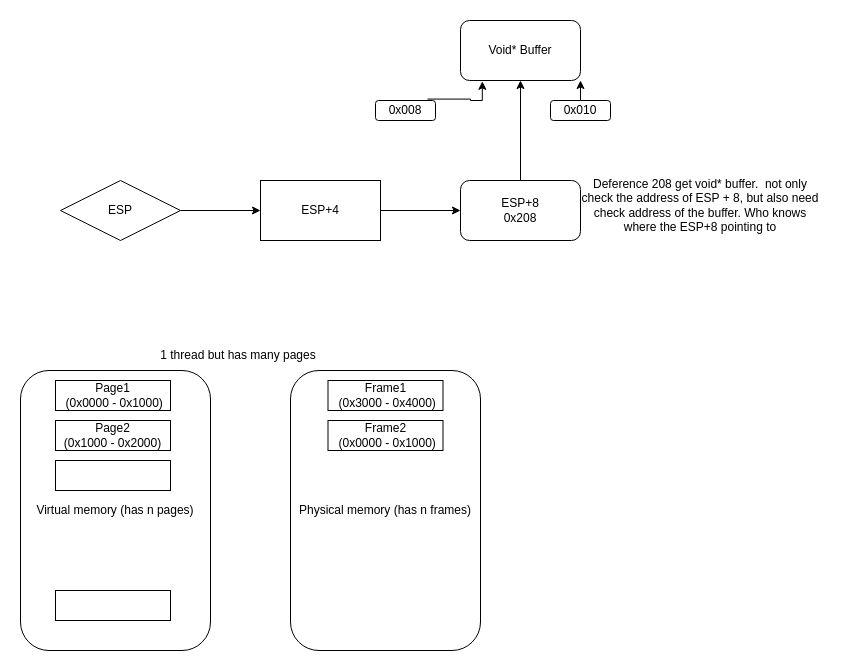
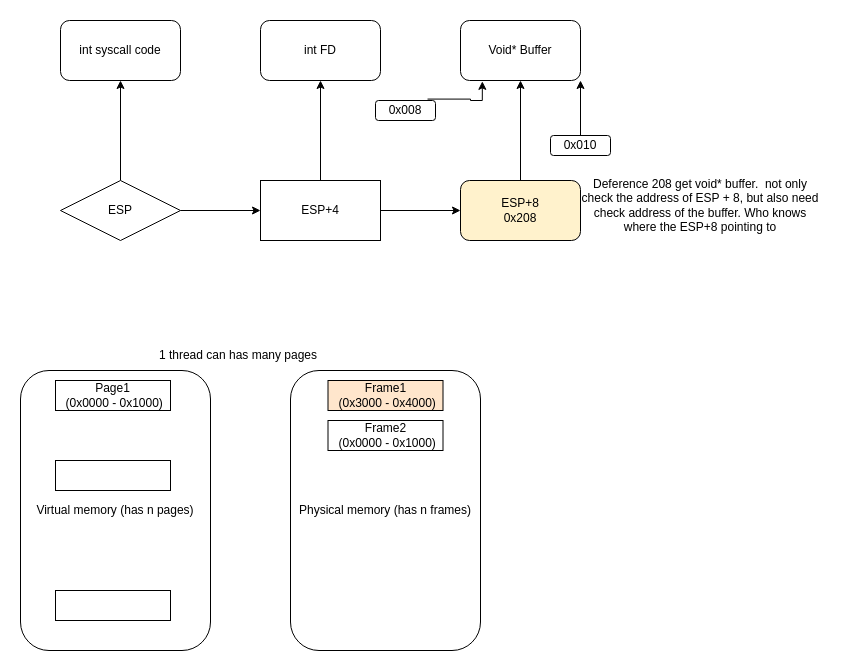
+ <mxCell id="5" value="int syscall code" style="whiteSpace=wrap;html=1;rounded=1;" vertex="1" parent="1"><mxGeometry x="60" y="20" width="120" height="60" as="geometry" /></mxCell>
+ <mxCell id="11" value="int FD" style="rounded=1;whiteSpace=wrap;html=1;" vertex="1" parent="1"><mxGeometry x="260" y="20" width="120" height="60" as="geometry" /></mxCell>
- <mxCell id="16" value="0x010" style="rounded=1;whiteSpace=wrap;html=1;" vertex="1" parent="1"><mxGeometry x="550" y="100" width="60" height="20" as="geometry" /></mxCell>
+ <mxCell id="16" value="0x010" style="rounded=1;whiteSpace=wrap;html=1;" vertex="1" parent="1"><mxGeometry x="550" y="135" width="60" height="20" as="geometry" /></mxCell>
+ <mxCell id="2" value="" style="edgeStyle=orthogonalEdgeStyle;rounded=0;orthogonalLoop=1;jettySize=auto;html=1;" edge="1" parent="1" source="4" target="5"><mxGeometry relative="1" as="geometry" /></mxCell>
+ <mxCell id="7" value="" style="edgeStyle=orthogonalEdgeStyle;rounded=0;orthogonalLoop=1;jettySize=auto;html=1;" edge="1" parent="1" source="8" target="11"><mxGeometry relative="1" as="geometry" /></mxCell>
- <mxCell id="10" value="ESP+8&lt;br&gt;0x208" style="whiteSpace=wrap;html=1;rounded=1;" vertex="1" parent="1"><mxGeometry x="460" y="180" width="120" height="60" as="geometry" /></mxCell>
+ <mxCell id="10" value="ESP+8&lt;br&gt;0x208" style="whiteSpace=wrap;html=1;rounded=1;fillColor=#fff2cc;" vertex="1" parent="1"><mxGeometry x="460" y="180" width="120" height="60" as="geometry" /></mxCell>
- <mxCell id="26" value="1 thread but has many pages" style="text;html=1;strokeColor=none;fillColor=none;align=center;verticalAlign=middle;whiteSpace=wrap;rounded=0;" vertex="1" parent="1"><mxGeometry x="147.5" y="340" width="180" height="30" as="geometry" /></mxCell>
+ <mxCell id="26" value="1 thread can has many pages" style="text;html=1;strokeColor=none;fillColor=none;align=center;verticalAlign=middle;whiteSpace=wrap;rounded=0;" vertex="1" parent="1"><mxGeometry x="147.5" y="340" width="180" height="30" as="geometry" /></mxCell>
- <mxCell id="24" value="Frame1&lt;br&gt;&amp;nbsp;(0x3000 - 0x4000)" style="rounded=0;whiteSpace=wrap;html=1;" vertex="1" parent="1"><mxGeometry x="327.5" y="380" width="115" height="30" as="geometry" /></mxCell>
+ <mxCell id="24" value="Frame1&lt;br&gt;&amp;nbsp;(0x3000 - 0x4000)" style="rounded=0;whiteSpace=wrap;html=1;fillColor=#ffe6cc;" vertex="1" parent="1"><mxGeometry x="327.5" y="380" width="115" height="30" as="geometry" /></mxCell>
- <mxCell id="20" value="Page2&lt;br&gt;(0x1000 - 0x2000)" style="rounded=0;whiteSpace=wrap;html=1;" vertex="1" parent="1"><mxGeometry x="55" y="420" width="115" height="30" as="geometry" /></mxCell>
